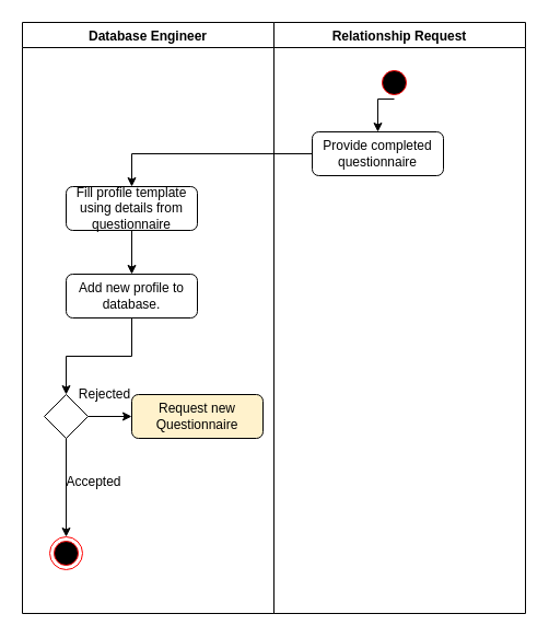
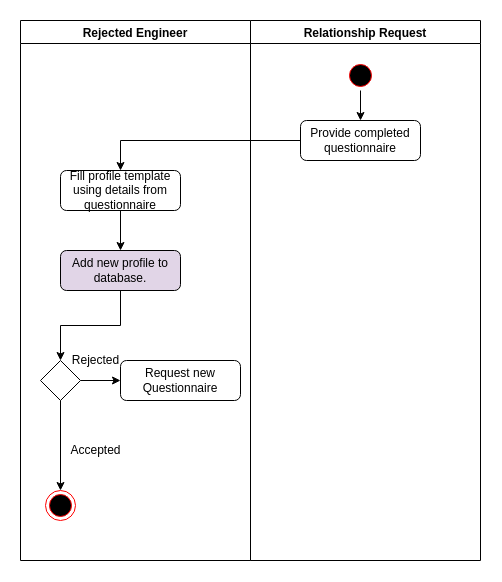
- <mxCell id="7" value="Database Engineer" style="swimlane;" vertex="1" parent="1"><mxGeometry x="20" y="20" width="230" height="540" as="geometry" /></mxCell>
+ <mxCell id="7" value="Rejected Engineer" style="swimlane;" vertex="1" parent="1"><mxGeometry x="20" y="20" width="230" height="540" as="geometry" /></mxCell>
- <mxCell id="4" value="Provide completed questionnaire" style="rounded=1;whiteSpace=wrap;html=1;fontSize=12;glass=0;strokeWidth=1;shadow=0;" vertex="1" parent="3"><mxGeometry x="35" y="100" width="120" height="40" as="geometry" /></mxCell>
+ <mxCell id="4" value="Provide completed questionnaire" style="rounded=1;whiteSpace=wrap;html=1;fontSize=12;glass=0;strokeWidth=1;shadow=0;" vertex="1" parent="3"><mxGeometry x="50" y="100" width="120" height="40" as="geometry" /></mxCell>
- <mxCell id="10" value="Add new profile to database." style="rounded=1;whiteSpace=wrap;html=1;fontSize=12;glass=0;strokeWidth=1;shadow=0;" vertex="1" parent="7"><mxGeometry x="40" y="230" width="120" height="40" as="geometry" /></mxCell>
+ <mxCell id="10" value="Add new profile to database." style="rounded=1;whiteSpace=wrap;html=1;fontSize=12;glass=0;strokeWidth=1;shadow=0;fillColor=#e1d5e7;" vertex="1" parent="7"><mxGeometry x="40" y="230" width="120" height="40" as="geometry" /></mxCell>
- <mxCell id="14" value="Request new Questionnaire" style="rounded=1;whiteSpace=wrap;html=1;fontSize=12;glass=0;strokeWidth=1;shadow=0;fillColor=#fff2cc;" vertex="1" parent="7"><mxGeometry x="100" y="340" width="120" height="40" as="geometry" /></mxCell>
+ <mxCell id="14" value="Request new Questionnaire" style="rounded=1;whiteSpace=wrap;html=1;fontSize=12;glass=0;strokeWidth=1;shadow=0;" vertex="1" parent="7"><mxGeometry x="100" y="340" width="120" height="40" as="geometry" /></mxCell>
- <mxCell id="17" value="Accepted" style="text;html=1;align=center;verticalAlign=middle;resizable=0;points=[];autosize=1;" vertex="1" parent="7"><mxGeometry x="30" y="410" width="70" height="20" as="geometry" /></mxCell>
+ <mxCell id="17" value="Accepted" style="text;html=1;align=center;verticalAlign=middle;resizable=0;points=[];autosize=1;" vertex="1" parent="7"><mxGeometry x="40" y="420" width="70" height="20" as="geometry" /></mxCell>
